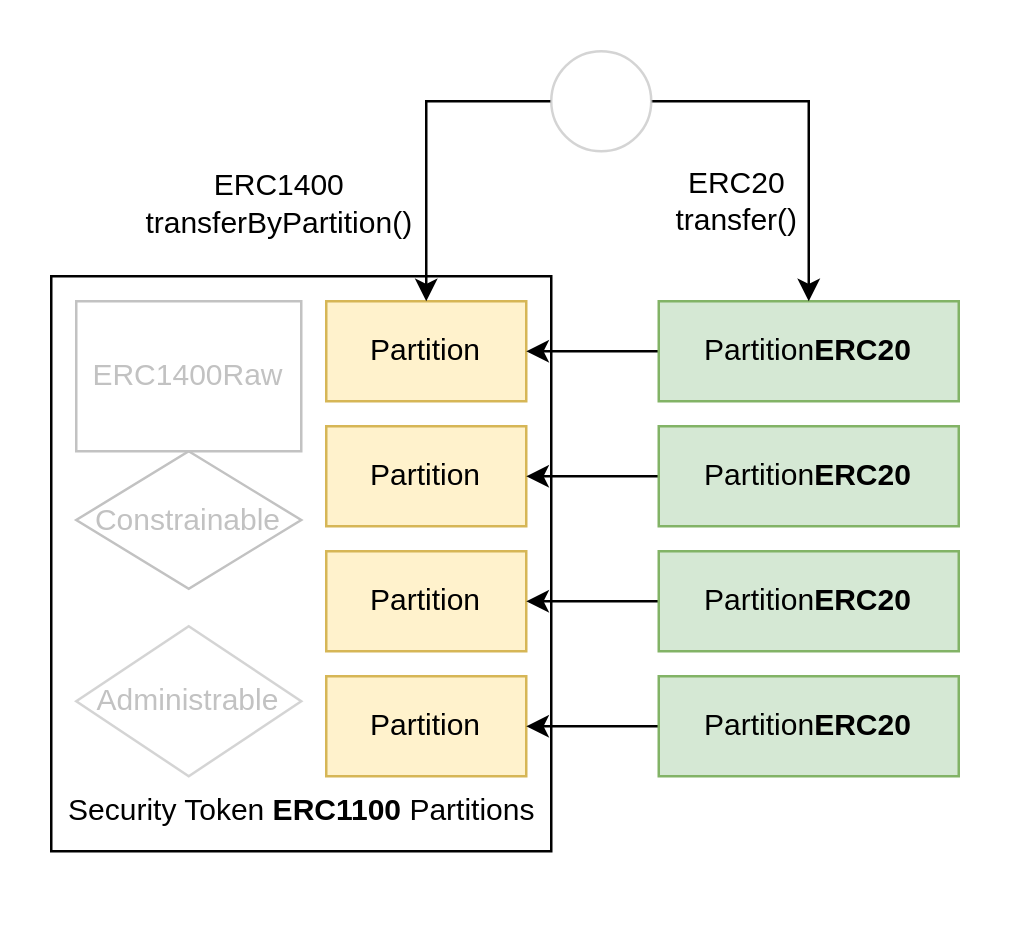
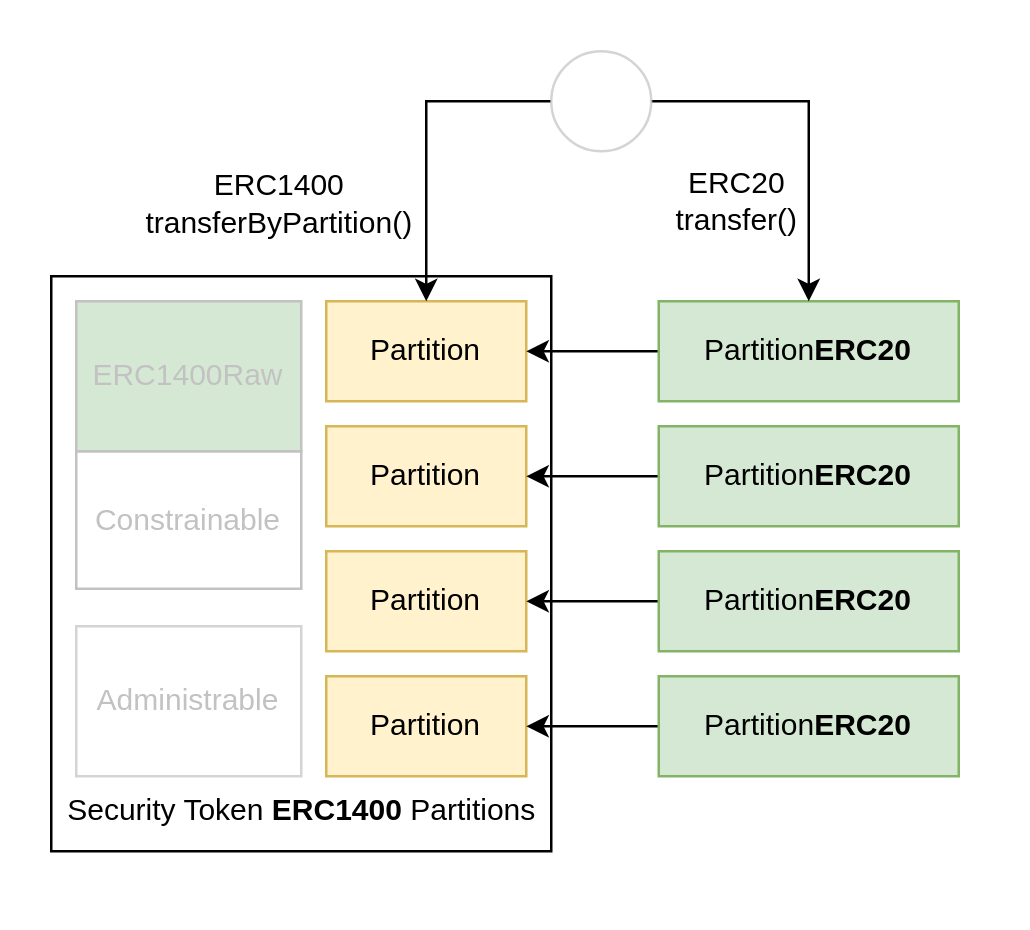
- <mxCell id="14" value="&lt;font color=&quot;#c2c2c2&quot;&gt;ERC1400Raw&lt;/font&gt;" style="rounded=0;whiteSpace=wrap;html=1;strokeColor=#C2C2C2;" vertex="1" parent="6"><mxGeometry x="10" y="10" width="90" height="60" as="geometry" /></mxCell>
+ <mxCell id="14" value="&lt;font color=&quot;#c2c2c2&quot;&gt;ERC1400Raw&lt;/font&gt;" style="rounded=0;whiteSpace=wrap;html=1;strokeColor=#C2C2C2;fillColor=#d5e8d4;" vertex="1" parent="6"><mxGeometry x="10" y="10" width="90" height="60" as="geometry" /></mxCell>
- <mxCell id="12" value="&lt;font color=&quot;#c2c2c2&quot;&gt;Constrainable&lt;/font&gt;" style="rhombus;whiteSpace=wrap;html=1;strokeColor=#C2C2C2;" vertex="1" parent="6"><mxGeometry x="10" y="70" width="90" height="55" as="geometry" /></mxCell>
+ <mxCell id="12" value="&lt;font color=&quot;#c2c2c2&quot;&gt;Constrainable&lt;/font&gt;" style="rounded=0;whiteSpace=wrap;html=1;strokeColor=#C2C2C2;" vertex="1" parent="6"><mxGeometry x="10" y="70" width="90" height="55" as="geometry" /></mxCell>
- <mxCell id="13" value="&lt;font color=&quot;#c2c2c2&quot;&gt;Administrable&lt;/font&gt;" style="rhombus;whiteSpace=wrap;html=1;opacity=70;strokeColor=#C2C2C2;" vertex="1" parent="6"><mxGeometry x="10" y="140" width="90" height="60" as="geometry" /></mxCell>
+ <mxCell id="13" value="&lt;font color=&quot;#c2c2c2&quot;&gt;Administrable&lt;/font&gt;" style="rounded=0;whiteSpace=wrap;html=1;opacity=70;strokeColor=#C2C2C2;" vertex="1" parent="6"><mxGeometry x="10" y="140" width="90" height="60" as="geometry" /></mxCell>
- <mxCell id="15" value="Security Token&amp;nbsp;&lt;b&gt;ERC1100&lt;/b&gt;&amp;nbsp;Partitions" style="text;html=1;align=center;verticalAlign=middle;resizable=0;points=[];autosize=1;" vertex="1" parent="6"><mxGeometry y="204" width="200" height="20" as="geometry" /></mxCell>
+ <mxCell id="15" value="Security Token&amp;nbsp;&lt;b&gt;ERC1400&lt;/b&gt;&amp;nbsp;Partitions" style="text;html=1;align=center;verticalAlign=middle;resizable=0;points=[];autosize=1;" vertex="1" parent="6"><mxGeometry y="204" width="200" height="20" as="geometry" /></mxCell>
